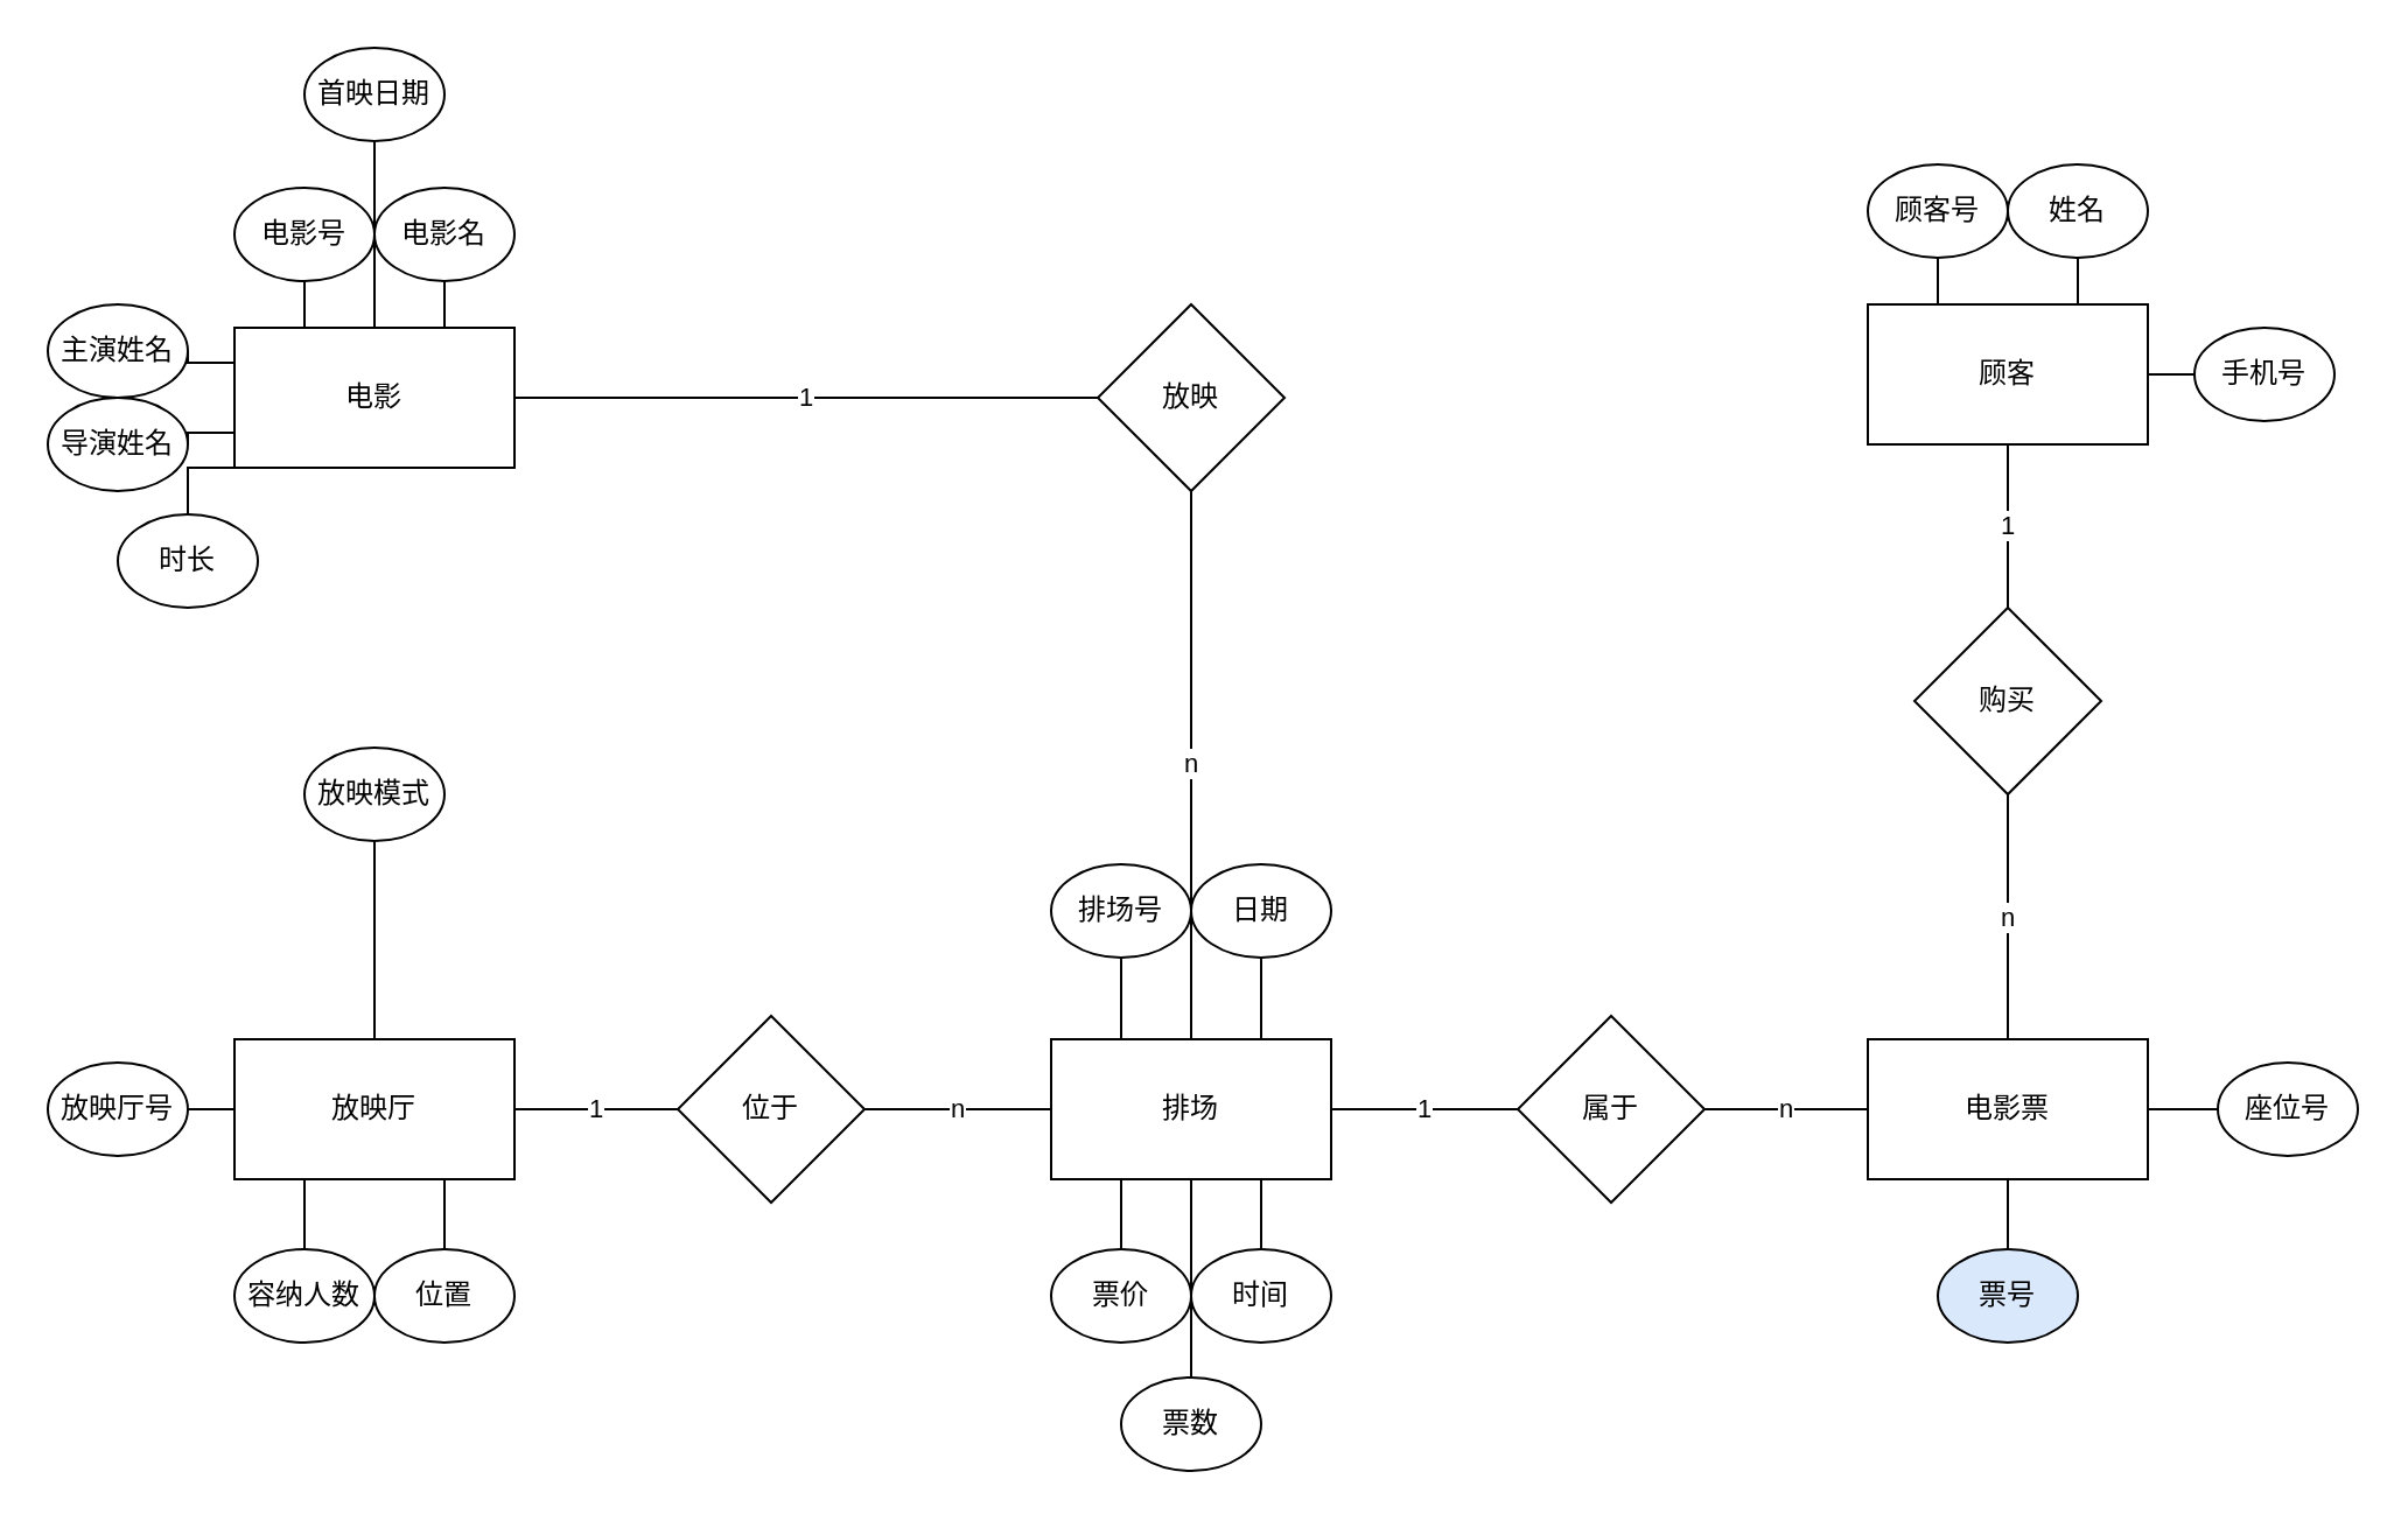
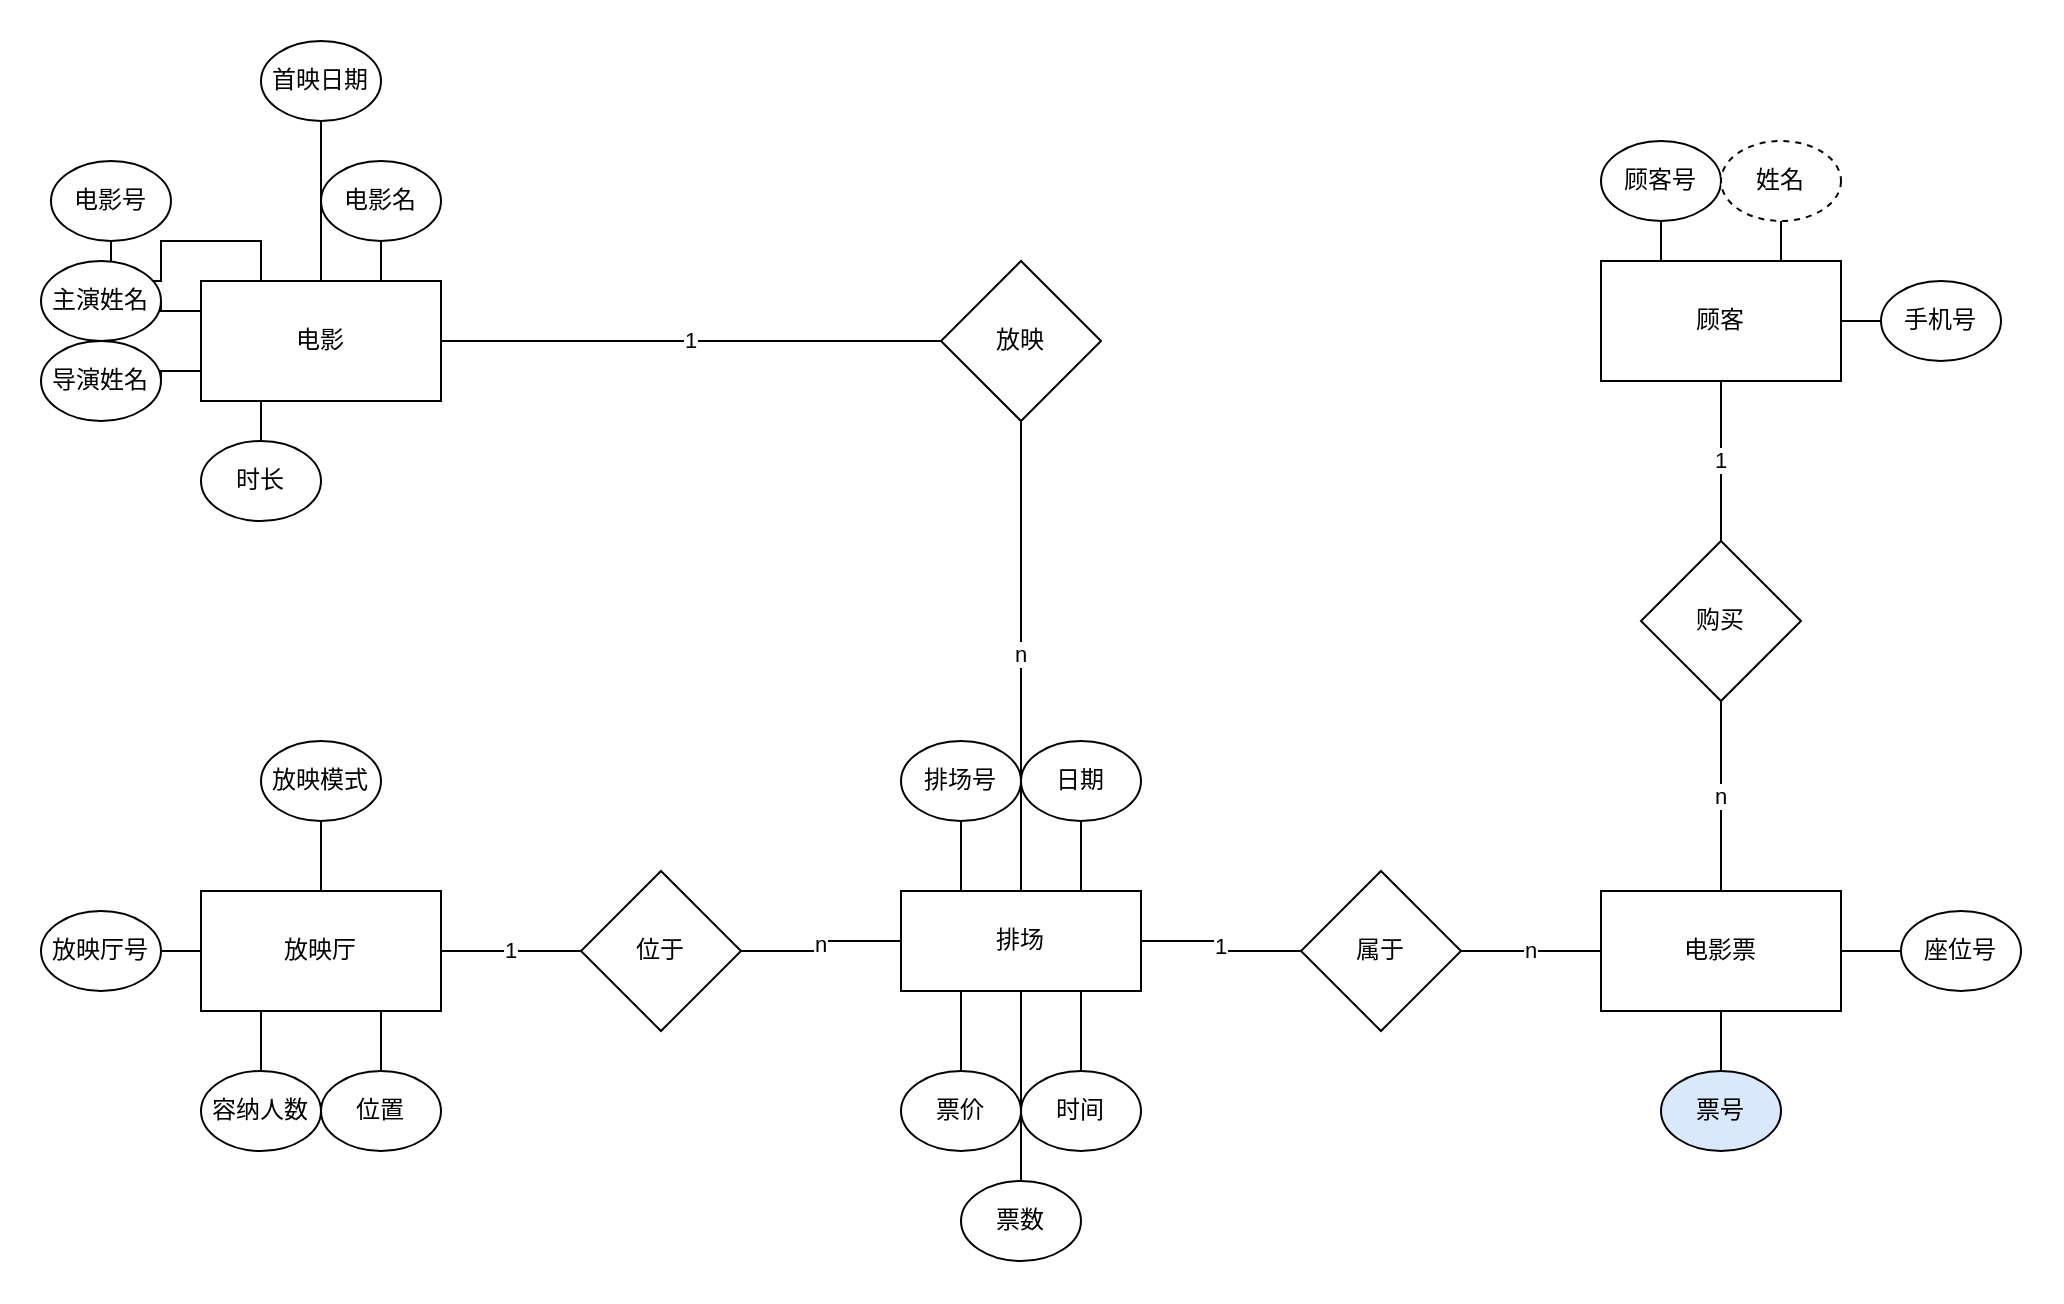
- <mxCell id="49" value="姓名" style="ellipse;whiteSpace=wrap;html=1;" parent="1" vertex="1"><mxGeometry x="860" y="70" width="60" height="40" as="geometry" /></mxCell>
+ <mxCell id="49" value="姓名" style="ellipse;whiteSpace=wrap;html=1;dashed=1;" parent="1" vertex="1"><mxGeometry x="860" y="70" width="60" height="40" as="geometry" /></mxCell>
- <mxCell id="8" value="电影号" style="ellipse;whiteSpace=wrap;html=1;" parent="1" vertex="1"><mxGeometry x="100" y="80" width="60" height="40" as="geometry" /></mxCell>
+ <mxCell id="8" value="电影号" style="ellipse;whiteSpace=wrap;html=1;" parent="1" vertex="1"><mxGeometry x="25" y="80" width="60" height="40" as="geometry" /></mxCell>
- <mxCell id="14" value="时长" style="ellipse;whiteSpace=wrap;html=1;" parent="1" vertex="1"><mxGeometry x="50" y="220" width="60" height="40" as="geometry" /></mxCell>
+ <mxCell id="14" value="时长" style="ellipse;whiteSpace=wrap;html=1;" parent="1" vertex="1"><mxGeometry x="100" y="220" width="60" height="40" as="geometry" /></mxCell>
- <mxCell id="52" value="购买" style="rhombus;whiteSpace=wrap;html=1;" parent="1" vertex="1"><mxGeometry x="820" y="260" width="80" height="80" as="geometry" /></mxCell>
+ <mxCell id="52" value="购买" style="rhombus;whiteSpace=wrap;html=1;" parent="1" vertex="1"><mxGeometry x="820" y="270" width="80" height="80" as="geometry" /></mxCell>
- <mxCell id="38" value="放映模式" style="ellipse;whiteSpace=wrap;html=1;" parent="1" vertex="1"><mxGeometry x="130" y="320" width="60" height="40" as="geometry" /></mxCell>
+ <mxCell id="38" value="放映模式" style="ellipse;whiteSpace=wrap;html=1;" parent="1" vertex="1"><mxGeometry x="130" y="370" width="60" height="40" as="geometry" /></mxCell>
- <mxCell id="32" value="排场" style="rounded=0;whiteSpace=wrap;html=1;" parent="1" vertex="1"><mxGeometry x="450" y="445" width="120" height="60" as="geometry" /></mxCell>
+ <mxCell id="32" value="排场" style="rounded=0;whiteSpace=wrap;html=1;" parent="1" vertex="1"><mxGeometry x="450" y="445" width="120" height="50" as="geometry" /></mxCell>
